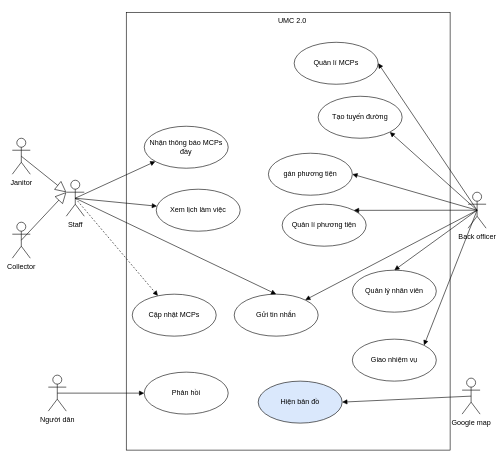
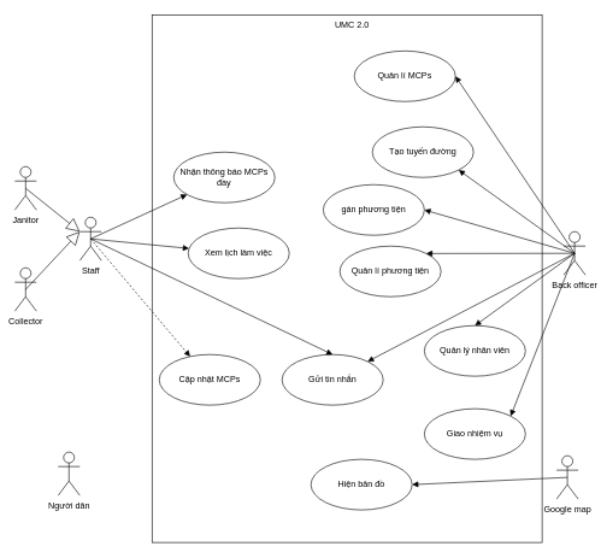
- <mxCell id="13" value="Tạo tuyến đường" style="ellipse;whiteSpace=wrap;html=1;" parent="1" vertex="1"><mxGeometry x="530" y="160" width="140" height="70" as="geometry" /></mxCell>
+ <mxCell id="13" value="Tạo tuyến đường" style="ellipse;whiteSpace=wrap;html=1;" parent="1" vertex="1"><mxGeometry x="515" y="175" width="140" height="70" as="geometry" /></mxCell>
- <mxCell id="25" value="" style="html=1;verticalAlign=bottom;endArrow=block;rounded=0;strokeColor=default;exitX=0.5;exitY=0.5;exitDx=0;exitDy=0;exitPerimeter=0;" parent="1" source="2" target="17" edge="1"><mxGeometry width="80" relative="1" as="geometry"><mxPoint x="240" y="550" as="sourcePoint" /><mxPoint x="320" y="550" as="targetPoint" /></mxGeometry></mxCell>
- <mxCell id="17" value="Phản hồi" style="ellipse;whiteSpace=wrap;html=1;" parent="1" vertex="1"><mxGeometry x="240" y="620" width="140" height="70" as="geometry" /></mxCell>
- <mxCell id="36" value="Hiện bản đồ" style="ellipse;whiteSpace=wrap;html=1;fillColor=#dae8fc;" parent="1" vertex="1"><mxGeometry x="430" y="635" width="140" height="70" as="geometry" /></mxCell>
+ <mxCell id="36" value="Hiện bản đồ" style="ellipse;whiteSpace=wrap;html=1;" parent="1" vertex="1"><mxGeometry x="430" y="635" width="140" height="70" as="geometry" /></mxCell>
